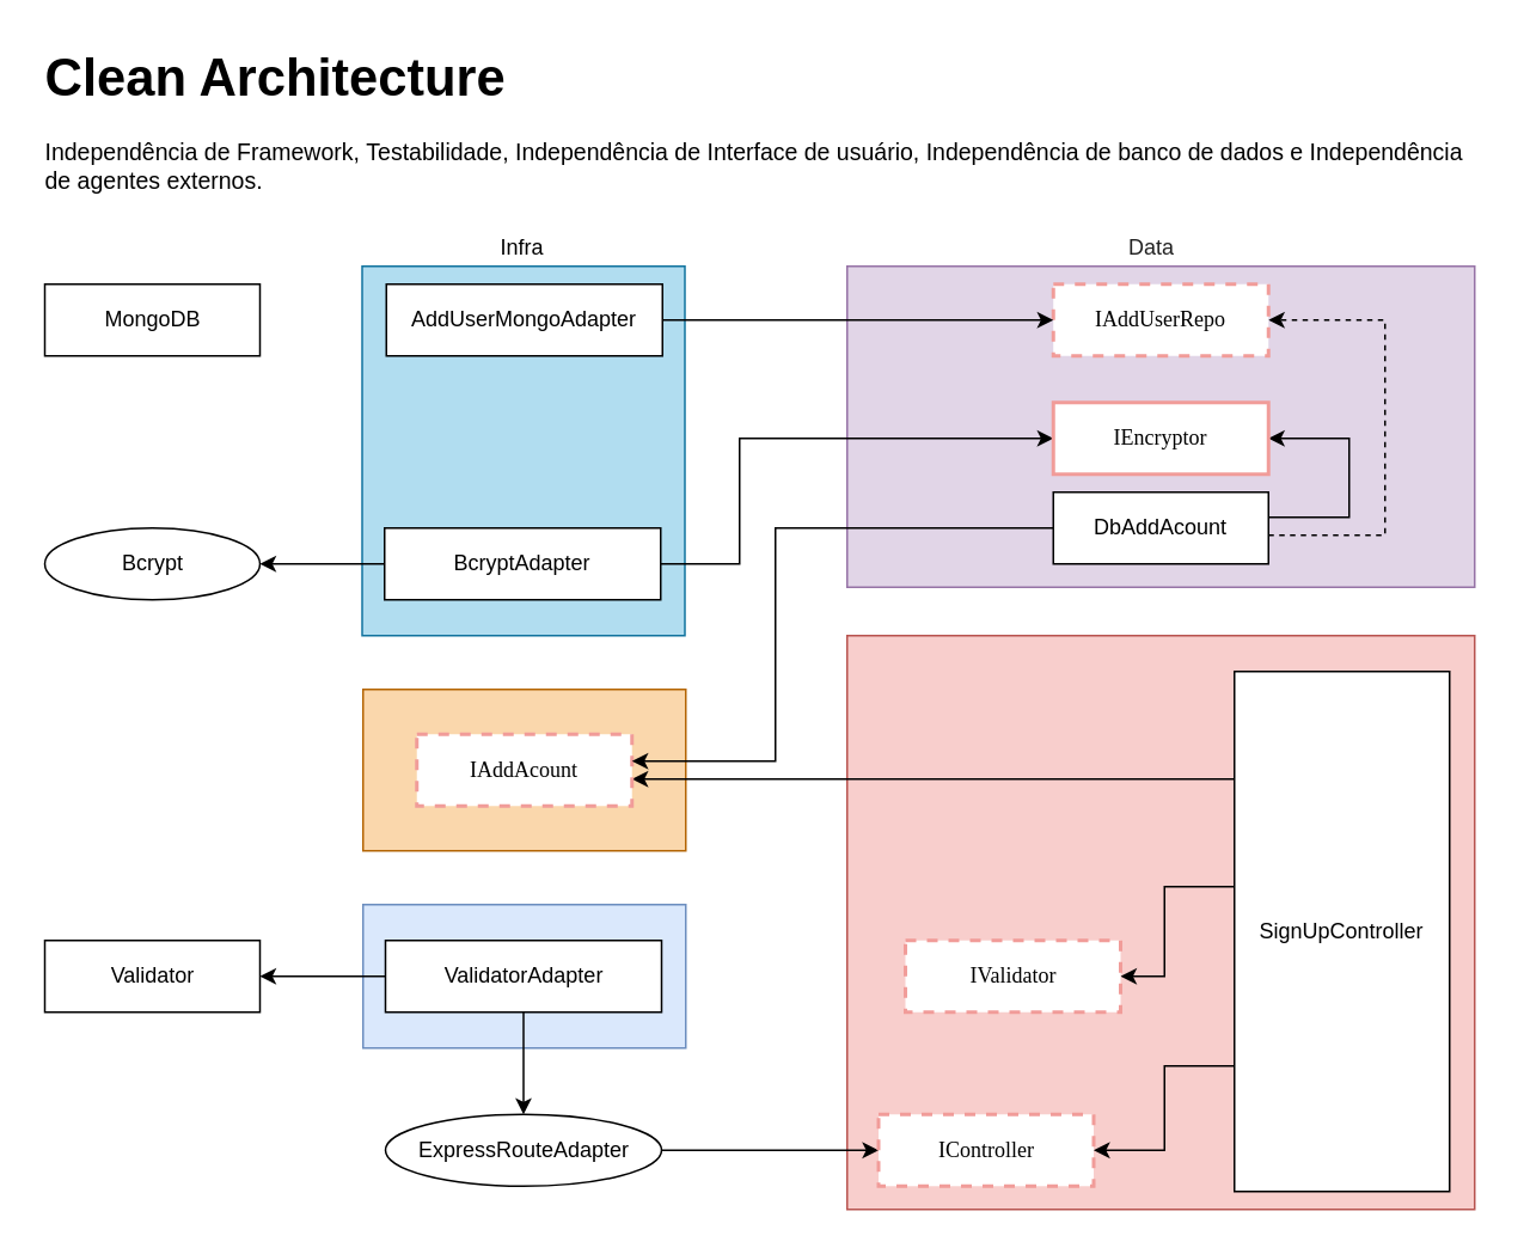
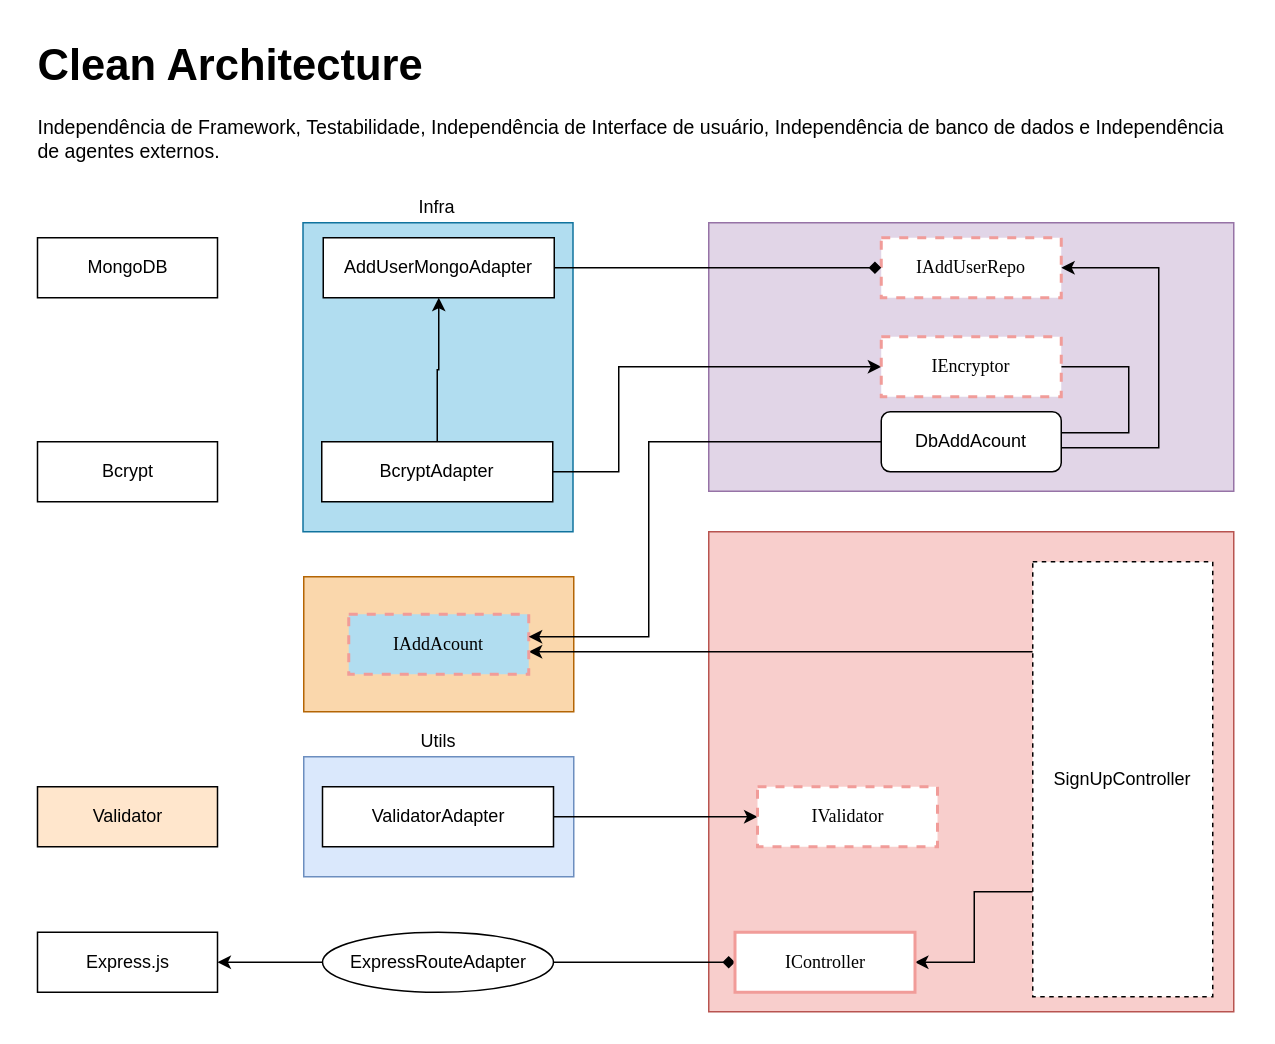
- <mxCell id="26" value="&lt;span style=&quot;color: rgba(0 , 0 , 0 , 0.87) ; font-size: 12px ; text-align: left ; background-color: rgb(255 , 255 , 255)&quot;&gt;Data&lt;/span&gt;" style="text;html=1;strokeColor=none;fillColor=none;align=center;verticalAlign=middle;whiteSpace=wrap;rounded=0;fontSize=12;" parent="1" vertex="1"><mxGeometry x="602" y="128" width="80" height="20" as="geometry" /></mxCell>
- <mxCell id="38" style="edgeStyle=orthogonalEdgeStyle;rounded=0;orthogonalLoop=1;jettySize=auto;html=1;" edge="1" parent="1" source="39" target="37"><mxGeometry relative="1" as="geometry" /></mxCell>
+ <mxCell id="38" style="edgeStyle=orthogonalEdgeStyle;rounded=0;orthogonalLoop=1;jettySize=auto;html=1;endArrow=diamond;" edge="1" parent="1" source="39" target="37"><mxGeometry relative="1" as="geometry" /></mxCell>
- <mxCell id="29" style="edgeStyle=orthogonalEdgeStyle;rounded=0;orthogonalLoop=1;jettySize=auto;html=1;fontFamily=Verdana;fontSize=12;dashed=1;" parent="1" source="30" target="37" edge="1"><mxGeometry relative="1" as="geometry"><Array as="points"><mxPoint x="772" y="298" /><mxPoint x="772" y="178" /></Array></mxGeometry></mxCell>
+ <mxCell id="29" style="edgeStyle=orthogonalEdgeStyle;rounded=0;orthogonalLoop=1;jettySize=auto;html=1;fontFamily=Verdana;fontSize=12;" parent="1" source="30" target="37" edge="1"><mxGeometry relative="1" as="geometry"><Array as="points"><mxPoint x="772" y="298" /><mxPoint x="772" y="178" /></Array></mxGeometry></mxCell>
- <mxCell id="36" value="&lt;span&gt;I&lt;/span&gt;&lt;span style=&quot;text-align: left&quot;&gt;Encryptor&lt;/span&gt;" style="rounded=0;whiteSpace=wrap;html=1;gradientDirection=east;fontFamily=Verdana;dashed=0;strokeColor=#F19C99;strokeWidth=2;" parent="1" vertex="1"><mxGeometry x="587" y="224" width="120" height="40" as="geometry" /></mxCell>
+ <mxCell id="36" value="&lt;span&gt;I&lt;/span&gt;&lt;span style=&quot;text-align: left&quot;&gt;Encryptor&lt;/span&gt;" style="rounded=0;whiteSpace=wrap;html=1;gradientDirection=east;fontFamily=Verdana;dashed=1;strokeColor=#F19C99;strokeWidth=2;" parent="1" vertex="1"><mxGeometry x="587" y="224" width="120" height="40" as="geometry" /></mxCell>
- <mxCell id="28" style="edgeStyle=orthogonalEdgeStyle;rounded=0;orthogonalLoop=1;jettySize=auto;html=1;fontFamily=Verdana;fontSize=12;" parent="1" source="30" target="36" edge="1"><mxGeometry relative="1" as="geometry"><Array as="points"><mxPoint x="752" y="288" /><mxPoint x="752" y="244" /></Array></mxGeometry></mxCell>
+ <mxCell id="28" style="edgeStyle=orthogonalEdgeStyle;rounded=0;orthogonalLoop=1;jettySize=auto;html=1;fontFamily=Verdana;fontSize=12;endArrow=none;" parent="1" source="30" target="36" edge="1"><mxGeometry relative="1" as="geometry"><Array as="points"><mxPoint x="752" y="288" /><mxPoint x="752" y="244" /></Array></mxGeometry></mxCell>
- <mxCell id="30" value="&lt;span style=&quot;text-align: left&quot;&gt;DbAddAcount&lt;/span&gt;" style="rounded=0;whiteSpace=wrap;html=1;gradientDirection=east;gradientColor=#ffffff;" parent="1" vertex="1"><mxGeometry x="587" y="274" width="120" height="40" as="geometry" /></mxCell>
+ <mxCell id="30" value="&lt;span style=&quot;text-align: left&quot;&gt;DbAddAcount&lt;/span&gt;" style="whiteSpace=wrap;html=1;gradientDirection=east;gradientColor=#ffffff;rounded=1;" parent="1" vertex="1"><mxGeometry x="587" y="274" width="120" height="40" as="geometry" /></mxCell>
- <mxCell id="13" value="&lt;span style=&quot;text-align: left&quot;&gt;Bcrypt&lt;/span&gt;" style="ellipse;whiteSpace=wrap;html=1;gradientDirection=east;" parent="1" vertex="1"><mxGeometry x="24.5" y="294" width="120" height="40" as="geometry" /></mxCell>
+ <mxCell id="13" value="&lt;span style=&quot;text-align: left&quot;&gt;Bcrypt&lt;/span&gt;" style="rounded=0;whiteSpace=wrap;html=1;gradientDirection=east;" parent="1" vertex="1"><mxGeometry x="24.5" y="294" width="120" height="40" as="geometry" /></mxCell>
- <mxCell id="32" style="edgeStyle=orthogonalEdgeStyle;rounded=0;orthogonalLoop=1;jettySize=auto;html=1;fontFamily=Verdana;fontSize=12;" parent="1" source="34" target="13" edge="1"><mxGeometry relative="1" as="geometry" /></mxCell>
+ <mxCell id="32" style="edgeStyle=orthogonalEdgeStyle;rounded=0;orthogonalLoop=1;jettySize=auto;html=1;fontFamily=Verdana;fontSize=12;" parent="1" source="34" target="39" edge="1"><mxGeometry relative="1" as="geometry" /></mxCell>
- <mxCell id="25" value="&lt;span&gt;IAddAcount&lt;/span&gt;" style="rounded=0;whiteSpace=wrap;html=1;gradientDirection=east;fontFamily=Verdana;dashed=1;strokeColor=#F19C99;strokeWidth=2;" parent="1" vertex="1"><mxGeometry x="232" y="409" width="120" height="40" as="geometry" /></mxCell>
+ <mxCell id="25" value="&lt;span&gt;IAddAcount&lt;/span&gt;" style="rounded=0;whiteSpace=wrap;html=1;gradientDirection=east;fontFamily=Verdana;dashed=1;strokeColor=#F19C99;strokeWidth=2;fillColor=#b1ddf0;" parent="1" vertex="1"><mxGeometry x="232" y="409" width="120" height="40" as="geometry" /></mxCell>
+ <mxCell id="24" value="&lt;div&gt;&lt;span&gt;Utils&lt;/span&gt;&lt;/div&gt;" style="text;html=1;strokeColor=none;fillColor=none;align=center;verticalAlign=middle;whiteSpace=wrap;rounded=0;fontSize=12;" parent="1" vertex="1"><mxGeometry x="251.5" y="484" width="80" height="20" as="geometry" /></mxCell>
- <mxCell id="8" style="edgeStyle=orthogonalEdgeStyle;rounded=0;orthogonalLoop=1;jettySize=auto;html=1;fontFamily=Verdana;fontSize=12;" parent="1" source="9" target="23" edge="1"><mxGeometry relative="1" as="geometry"><Array as="points"><mxPoint x="649" y="494" /><mxPoint x="649" y="544" /></Array></mxGeometry></mxCell>
- <mxCell id="9" value="SignUpController" style="rounded=0;whiteSpace=wrap;html=1;gradientDirection=east;" parent="1" vertex="1"><mxGeometry x="688" y="374" width="120" height="290" as="geometry" /></mxCell>
+ <mxCell id="9" value="SignUpController" style="rounded=0;whiteSpace=wrap;html=1;gradientDirection=east;dashed=1;" parent="1" vertex="1"><mxGeometry x="688" y="374" width="120" height="290" as="geometry" /></mxCell>
- <mxCell id="11" value="Validator" style="rounded=0;whiteSpace=wrap;html=1;gradientDirection=east;" parent="1" vertex="1"><mxGeometry x="24.5" y="524" width="120" height="40" as="geometry" /></mxCell>
+ <mxCell id="11" value="Validator" style="rounded=0;whiteSpace=wrap;html=1;gradientDirection=east;fillColor=#ffe6cc;" parent="1" vertex="1"><mxGeometry x="24.5" y="524" width="120" height="40" as="geometry" /></mxCell>
- <mxCell id="21" style="edgeStyle=orthogonalEdgeStyle;rounded=0;orthogonalLoop=1;jettySize=auto;html=1;fontFamily=Verdana;fontSize=12;" parent="1" source="22" target="11" edge="1"><mxGeometry relative="1" as="geometry" /></mxCell>
- <mxCell id="20" style="edgeStyle=orthogonalEdgeStyle;rounded=0;orthogonalLoop=1;jettySize=auto;html=1;fontFamily=Verdana;fontSize=12;" parent="1" source="22" target="17" edge="1"><mxGeometry relative="1" as="geometry" /></mxCell>
+ <mxCell id="20" style="edgeStyle=orthogonalEdgeStyle;rounded=0;orthogonalLoop=1;jettySize=auto;html=1;fontFamily=Verdana;fontSize=12;" parent="1" source="22" target="23" edge="1"><mxGeometry relative="1" as="geometry" /></mxCell>
+ <mxCell id="14" value="Express.js" style="rounded=0;whiteSpace=wrap;html=1;gradientDirection=east;" parent="1" vertex="1"><mxGeometry x="24.5" y="621" width="120" height="40" as="geometry" /></mxCell>
+ <mxCell id="16" style="edgeStyle=orthogonalEdgeStyle;rounded=0;orthogonalLoop=1;jettySize=auto;html=1;fontFamily=Verdana;fontSize=12;" parent="1" source="17" target="14" edge="1"><mxGeometry relative="1" as="geometry" /></mxCell>
- <mxCell id="15" style="edgeStyle=orthogonalEdgeStyle;rounded=0;orthogonalLoop=1;jettySize=auto;html=1;fontFamily=Verdana;fontSize=12;" parent="1" source="17" target="19" edge="1"><mxGeometry relative="1" as="geometry" /></mxCell>
+ <mxCell id="15" style="edgeStyle=orthogonalEdgeStyle;rounded=0;orthogonalLoop=1;jettySize=auto;html=1;fontFamily=Verdana;fontSize=12;endArrow=diamond;" parent="1" source="17" target="19" edge="1"><mxGeometry relative="1" as="geometry" /></mxCell>
- <mxCell id="19" value="IController" style="rounded=0;whiteSpace=wrap;html=1;gradientDirection=east;fontFamily=Verdana;dashed=1;strokeColor=#F19C99;strokeWidth=2;" parent="1" vertex="1"><mxGeometry x="489.5" y="621" width="120" height="40" as="geometry" /></mxCell>
+ <mxCell id="19" value="IController" style="rounded=0;whiteSpace=wrap;html=1;gradientDirection=east;fontFamily=Verdana;dashed=0;strokeColor=#F19C99;strokeWidth=2;" parent="1" vertex="1"><mxGeometry x="489.5" y="621" width="120" height="40" as="geometry" /></mxCell>
